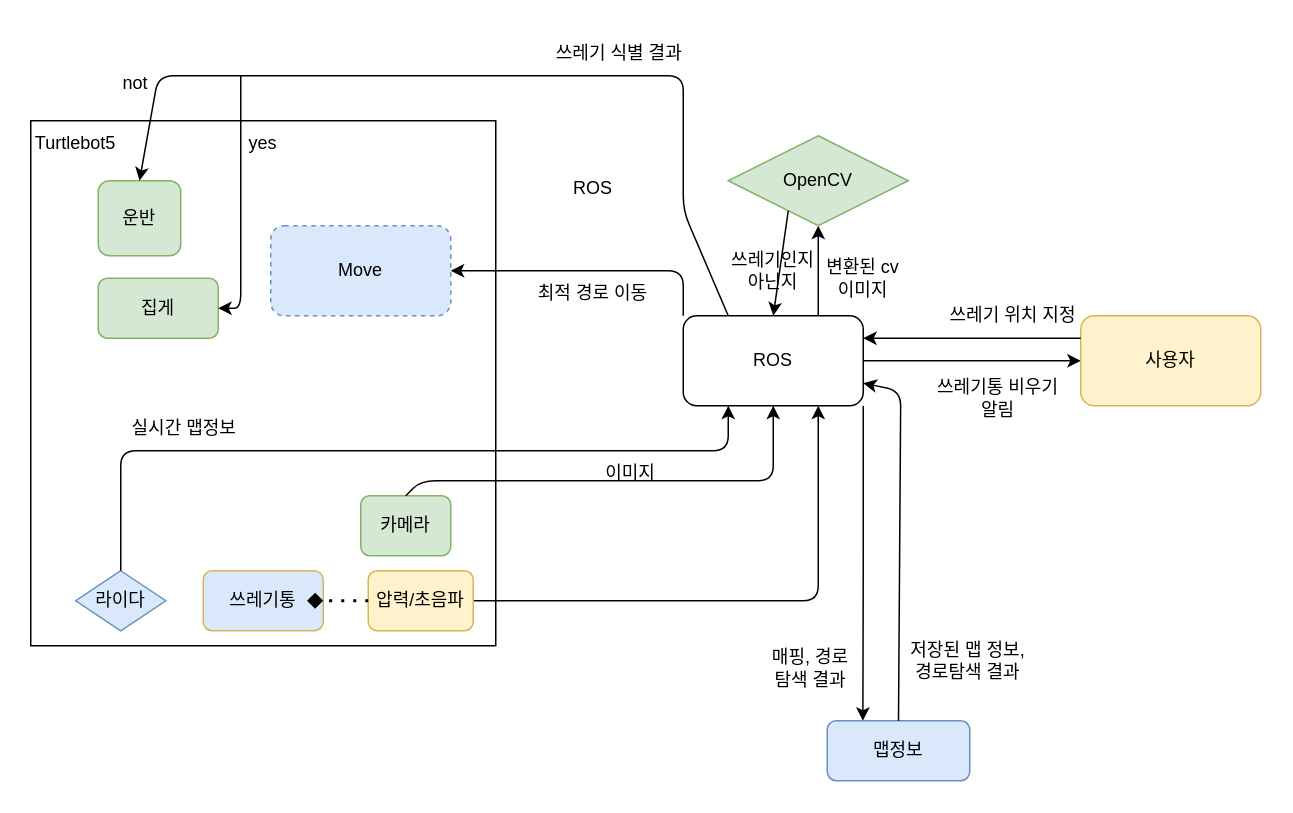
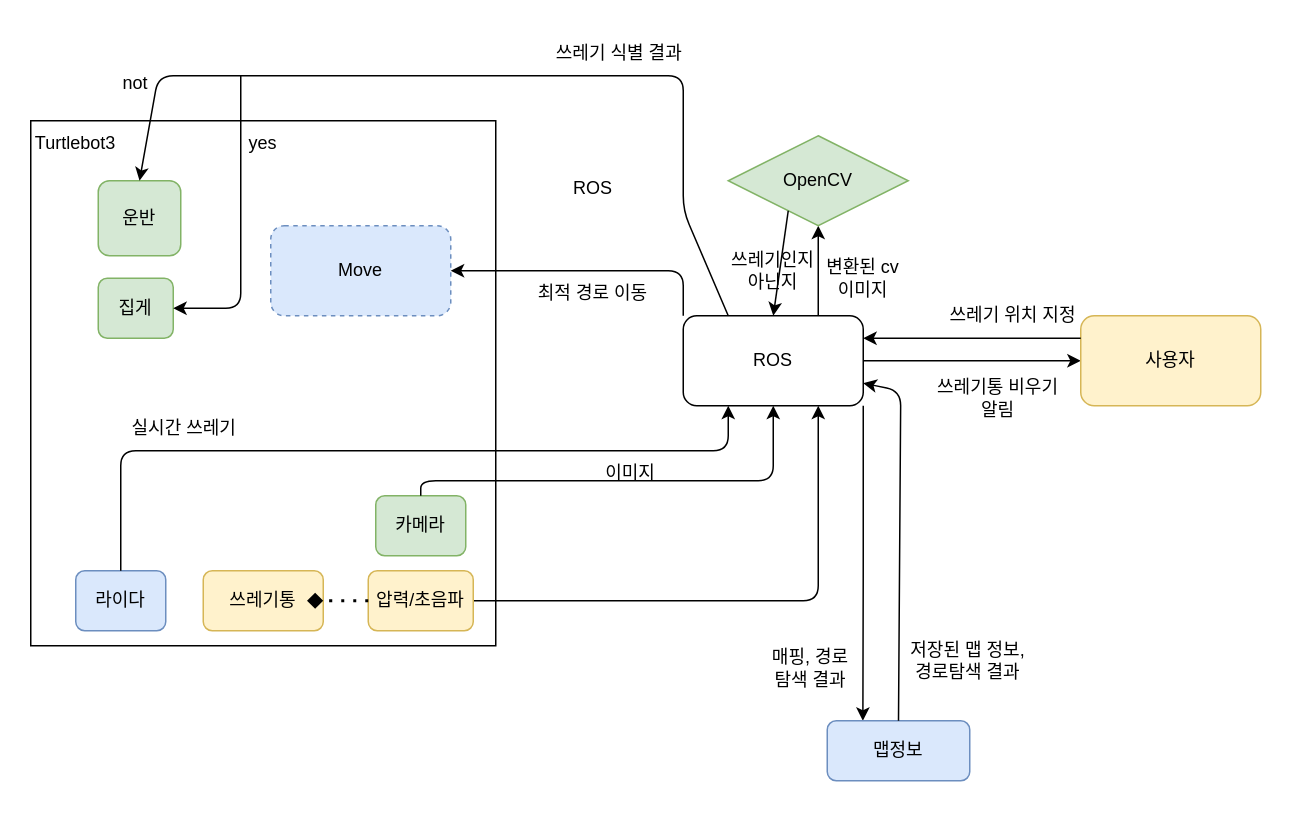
- <mxCell id="11" value="Turtlebot5" style="text;html=1;strokeColor=none;fillColor=none;align=center;verticalAlign=middle;whiteSpace=wrap;rounded=0;sketch=0;" vertex="1" parent="1"><mxGeometry x="20" y="80" width="60" height="30" as="geometry" /></mxCell>
+ <mxCell id="11" value="Turtlebot3" style="text;html=1;strokeColor=none;fillColor=none;align=center;verticalAlign=middle;whiteSpace=wrap;rounded=0;sketch=0;" vertex="1" parent="1"><mxGeometry x="20" y="80" width="60" height="30" as="geometry" /></mxCell>
- <mxCell id="20" value="집게" style="rounded=1;whiteSpace=wrap;html=1;sketch=0;fillColor=#d5e8d4;strokeColor=#82b366;" vertex="1" parent="1"><mxGeometry x="65" y="185" width="80" height="40" as="geometry" /></mxCell>
+ <mxCell id="20" value="집게" style="rounded=1;whiteSpace=wrap;html=1;sketch=0;fillColor=#d5e8d4;strokeColor=#82b366;" vertex="1" parent="1"><mxGeometry x="65" y="185" width="50" height="40" as="geometry" /></mxCell>
- <mxCell id="31" value="실시간 맵정보" style="text;html=1;strokeColor=none;fillColor=none;align=center;verticalAlign=middle;whiteSpace=wrap;rounded=0;sketch=0;" vertex="1" parent="1"><mxGeometry x="80" y="270" width="85" height="30" as="geometry" /></mxCell>
+ <mxCell id="31" value="실시간 쓰레기" style="text;html=1;strokeColor=none;fillColor=none;align=center;verticalAlign=middle;whiteSpace=wrap;rounded=0;sketch=0;" vertex="1" parent="1"><mxGeometry x="80" y="270" width="85" height="30" as="geometry" /></mxCell>
- <mxCell id="9" value="카메라" style="rounded=1;whiteSpace=wrap;html=1;sketch=0;fillColor=#d5e8d4;strokeColor=#82b366;" vertex="1" parent="1"><mxGeometry x="240" y="330" width="60" height="40" as="geometry" /></mxCell>
+ <mxCell id="9" value="카메라" style="rounded=1;whiteSpace=wrap;html=1;sketch=0;fillColor=#d5e8d4;strokeColor=#82b366;" vertex="1" parent="1"><mxGeometry x="250" y="330" width="60" height="40" as="geometry" /></mxCell>
- <mxCell id="14" value="라이다" style="rhombus;whiteSpace=wrap;html=1;sketch=0;fillColor=#dae8fc;strokeColor=#6c8ebf;" vertex="1" parent="1"><mxGeometry x="50" y="380" width="60" height="40" as="geometry" /></mxCell>
+ <mxCell id="14" value="라이다" style="rounded=1;whiteSpace=wrap;html=1;sketch=0;fillColor=#dae8fc;strokeColor=#6c8ebf;" vertex="1" parent="1"><mxGeometry x="50" y="380" width="60" height="40" as="geometry" /></mxCell>
- <mxCell id="25" value="쓰레기통" style="rounded=1;whiteSpace=wrap;html=1;sketch=0;fillColor=#dae8fc;strokeColor=#d6b656;" vertex="1" parent="1"><mxGeometry x="135" y="380" width="80" height="40" as="geometry" /></mxCell>
+ <mxCell id="25" value="쓰레기통" style="rounded=1;whiteSpace=wrap;html=1;sketch=0;fillColor=#fff2cc;strokeColor=#d6b656;" vertex="1" parent="1"><mxGeometry x="135" y="380" width="80" height="40" as="geometry" /></mxCell>
